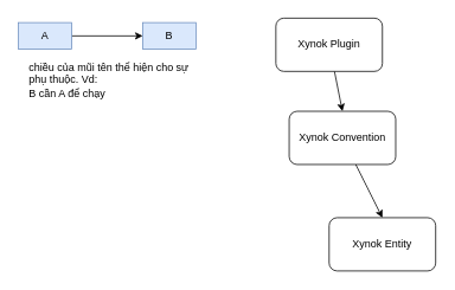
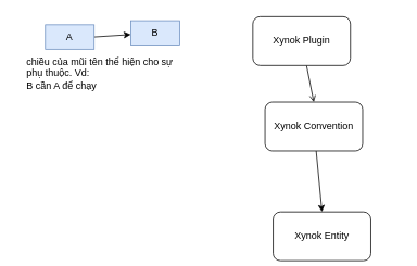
- <mxCell id="9" value="A" style="text;html=1;strokeColor=#6c8ebf;fillColor=#dae8fc;align=center;verticalAlign=middle;whiteSpace=wrap;rounded=0;" parent="1" vertex="1"><mxGeometry x="20" y="25" width="60" height="30" as="geometry" /></mxCell>
+ <mxCell id="9" value="A" style="text;html=1;strokeColor=#6c8ebf;fillColor=#dae8fc;align=center;verticalAlign=middle;whiteSpace=wrap;rounded=0;" parent="1" vertex="1"><mxGeometry x="55" y="30" width="60" height="30" as="geometry" /></mxCell>
- <mxCell id="2" style="edgeStyle=none;rounded=0;orthogonalLoop=1;jettySize=auto;html=1;entryX=0.5;entryY=0;entryDx=0;entryDy=0;" parent="1" source="3" target="5" edge="1"><mxGeometry relative="1" as="geometry" /></mxCell>
+ <mxCell id="2" style="edgeStyle=none;rounded=0;orthogonalLoop=1;jettySize=auto;html=1;entryX=0.5;entryY=0;entryDx=0;entryDy=0;endArrow=open;" parent="1" source="3" target="5" edge="1"><mxGeometry relative="1" as="geometry" /></mxCell>
- <mxCell id="10" value="Xynok Entity" style="rounded=1;whiteSpace=wrap;html=1;" parent="1" vertex="1"><mxGeometry x="370" y="245" width="120" height="60" as="geometry" /></mxCell>
+ <mxCell id="10" value="Xynok Entity" style="rounded=1;whiteSpace=wrap;html=1;" parent="1" vertex="1"><mxGeometry x="335" y="260" width="120" height="60" as="geometry" /></mxCell>
